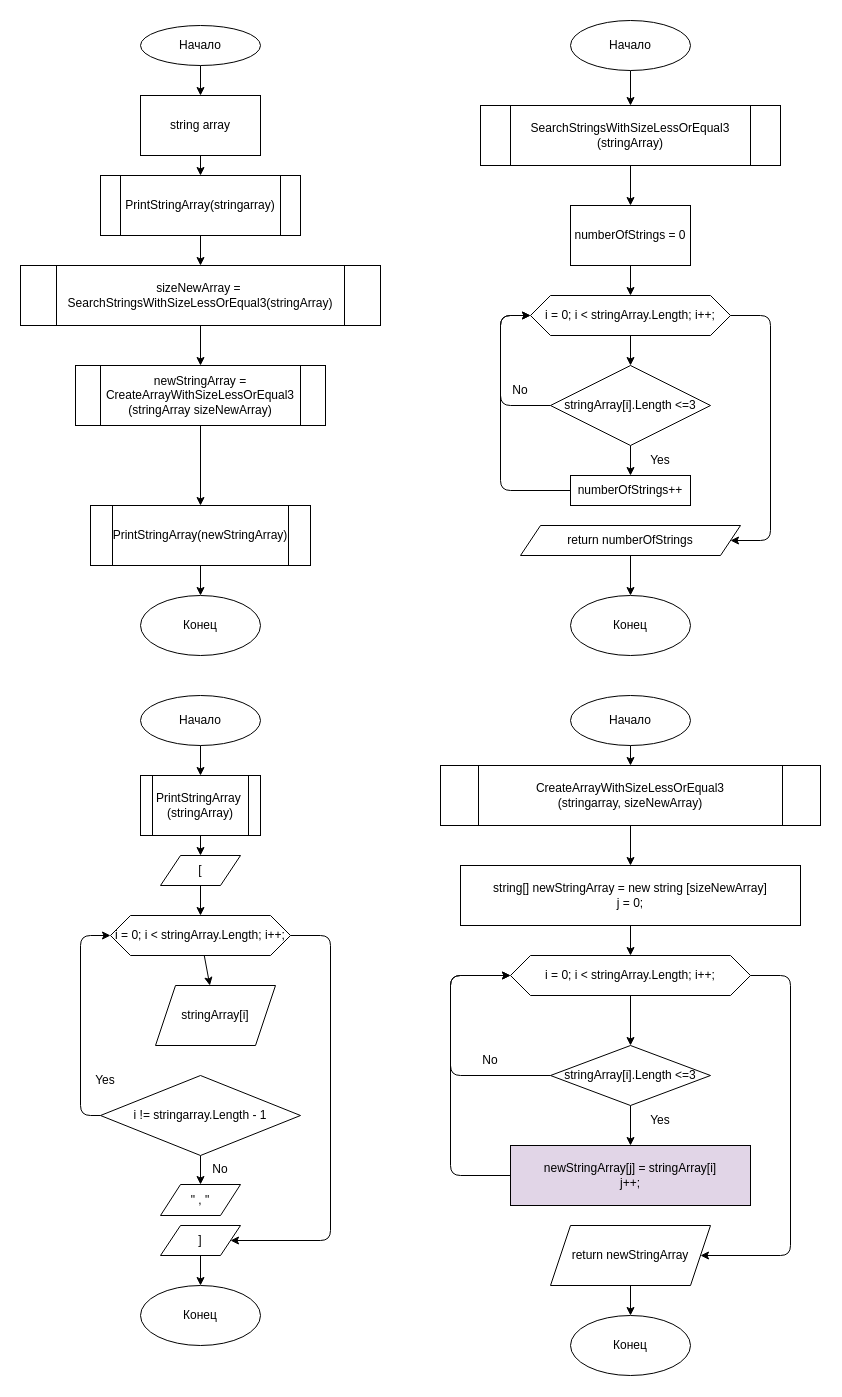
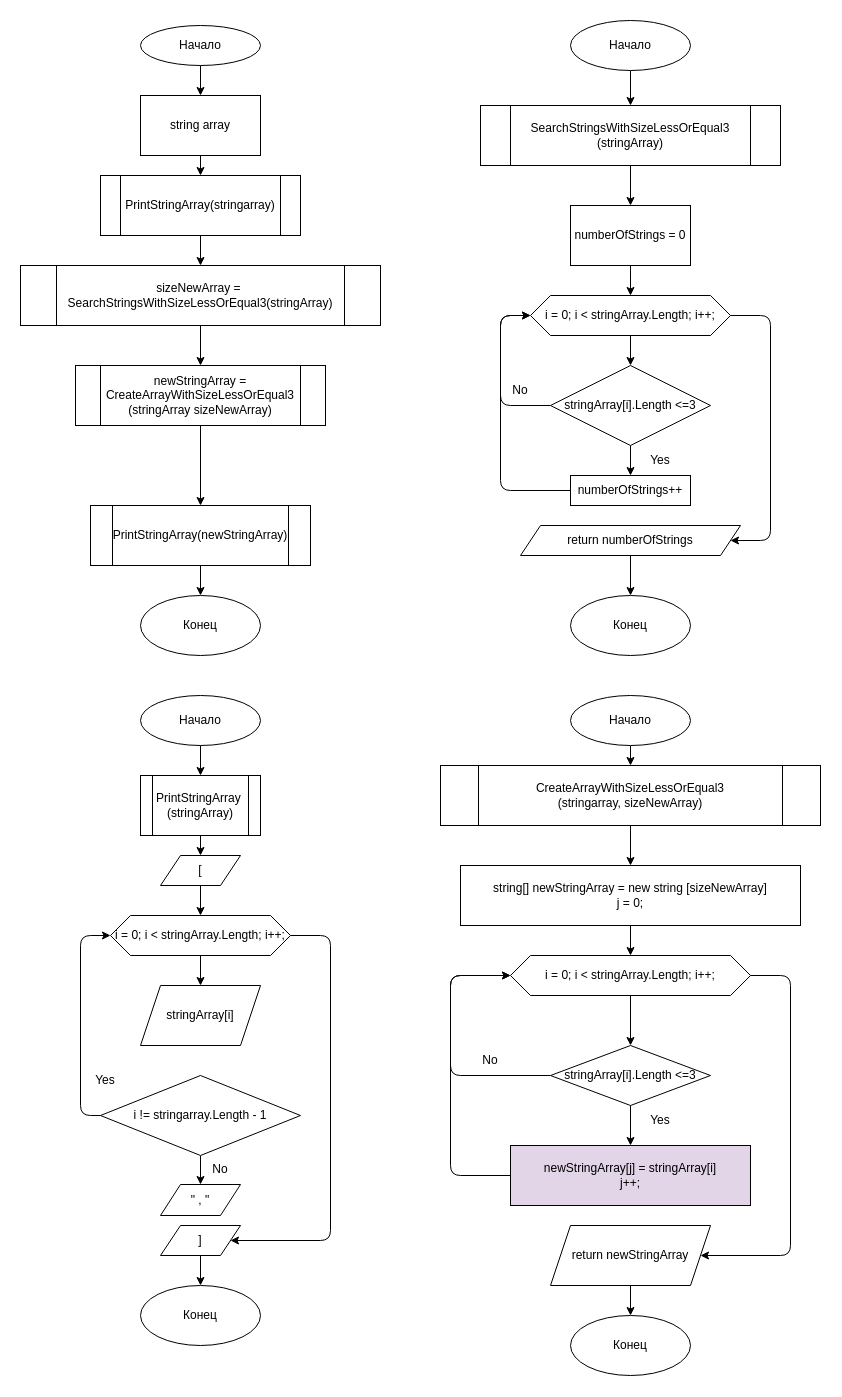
- <mxCell id="45" value="stringArray[i]" style="shape=parallelogram;perimeter=parallelogramPerimeter;whiteSpace=wrap;html=1;fixedSize=1;" vertex="1" parent="1"><mxGeometry x="155" y="985" width="120" height="60" as="geometry" /></mxCell>
+ <mxCell id="45" value="stringArray[i]" style="shape=parallelogram;perimeter=parallelogramPerimeter;whiteSpace=wrap;html=1;fixedSize=1;" vertex="1" parent="1"><mxGeometry x="140" y="985" width="120" height="60" as="geometry" /></mxCell>
